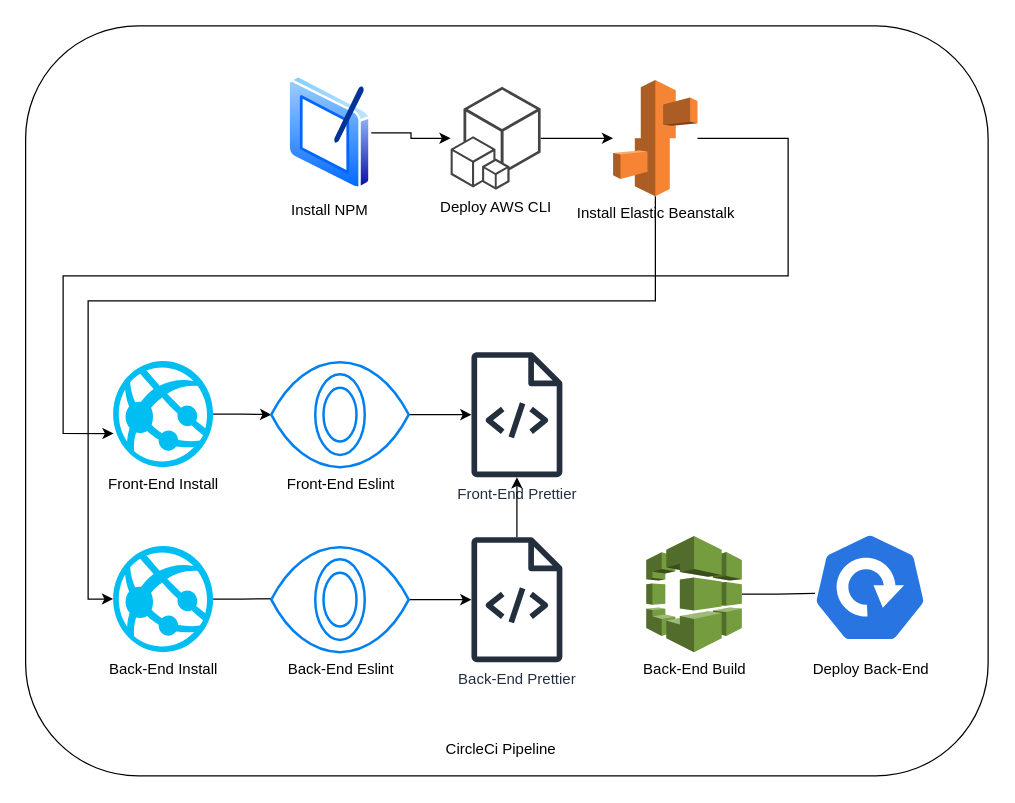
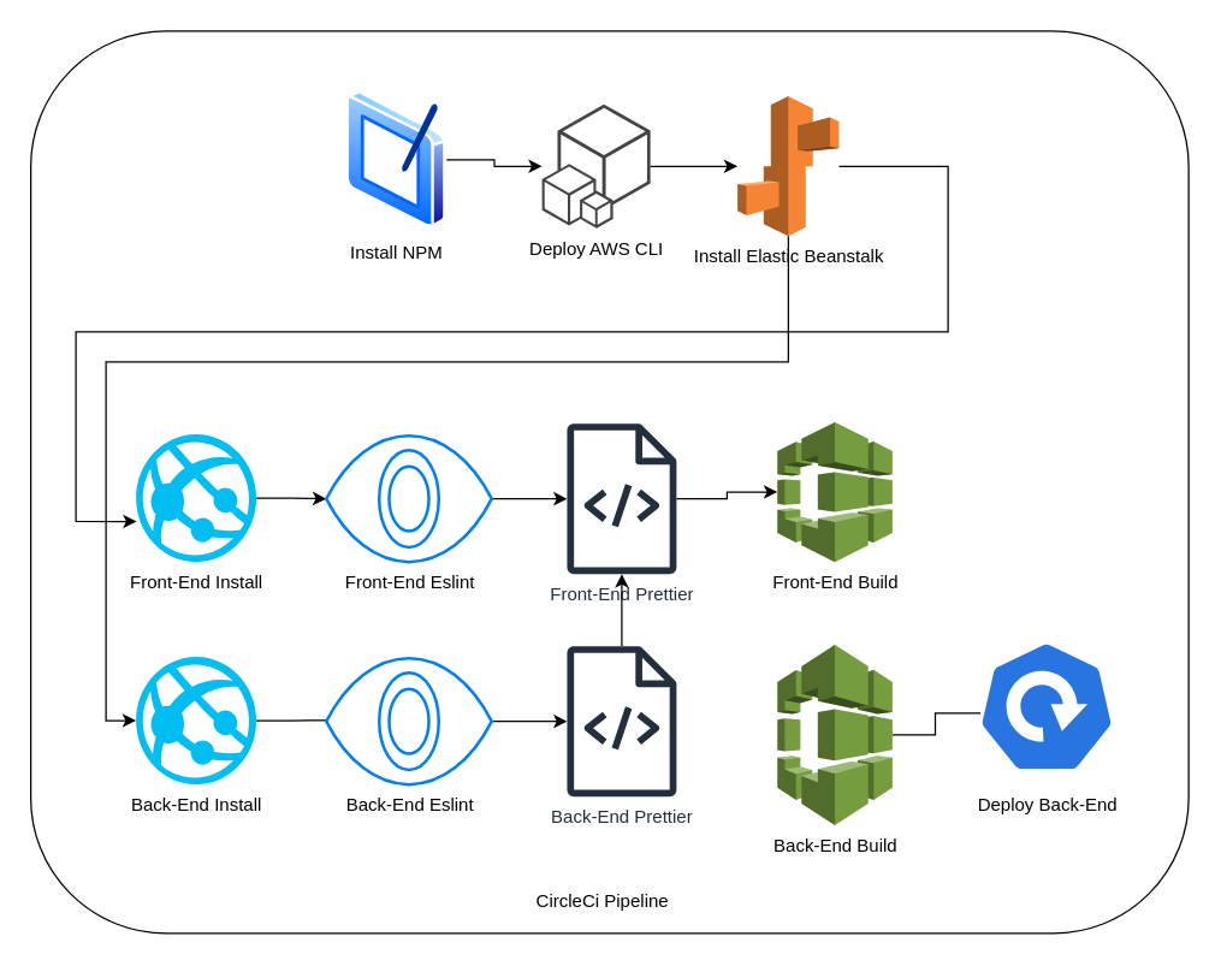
+ <mxCell id="16" value="Front-End Build" style="outlineConnect=0;dashed=0;verticalLabelPosition=bottom;verticalAlign=top;align=center;html=1;shape=mxgraph.aws3.codebuild;fillColor=#759C3E;gradientColor=none;" vertex="1" parent="1"><mxGeometry x="516.5" y="280" width="76.5" height="93" as="geometry" /></mxCell>
+ <mxCell id="14" style="edgeStyle=orthogonalEdgeStyle;rounded=0;orthogonalLoop=1;jettySize=auto;html=1;" edge="1" parent="1" source="15" target="16"><mxGeometry relative="1" as="geometry" /></mxCell>
- <mxCell id="24" value="&lt;div&gt;Back-End Build&lt;/div&gt;" style="outlineConnect=0;dashed=0;verticalLabelPosition=bottom;verticalAlign=top;align=center;html=1;shape=mxgraph.aws3.codebuild;fillColor=#759C3E;gradientColor=none;" vertex="1" parent="1"><mxGeometry x="516.5" y="428" width="76.5" height="93" as="geometry" /></mxCell>
+ <mxCell id="24" value="&lt;div&gt;Back-End Build&lt;/div&gt;" style="outlineConnect=0;dashed=0;verticalLabelPosition=bottom;verticalAlign=top;align=center;html=1;shape=mxgraph.aws3.codebuild;fillColor=#759C3E;gradientColor=none;" vertex="1" parent="1"><mxGeometry x="516.5" y="428" width="76.5" height="120" as="geometry" /></mxCell>
